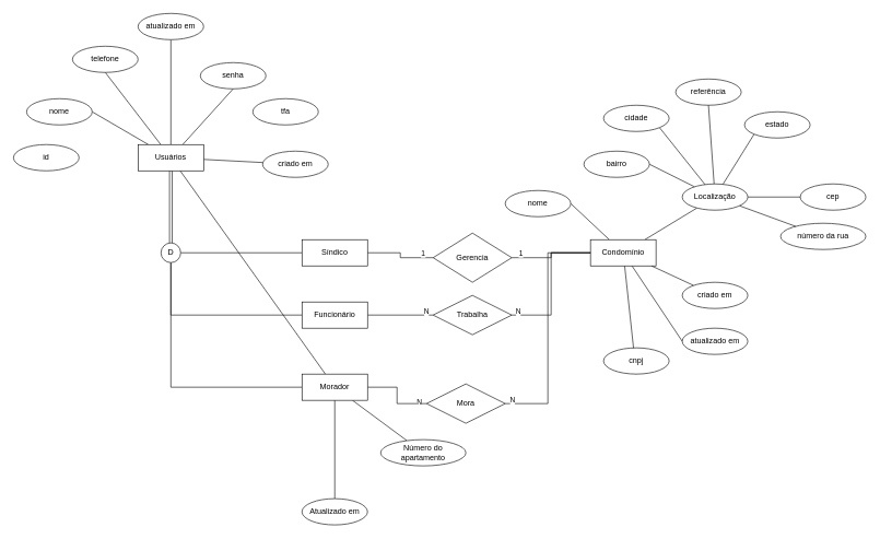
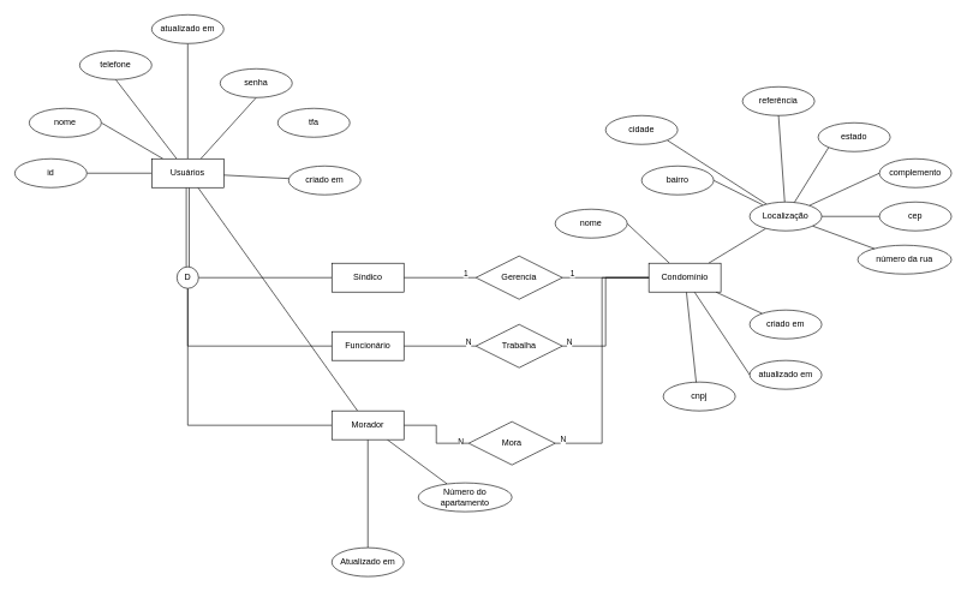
- <mxCell id="58" value="cidade" style="ellipse;whiteSpace=wrap;html=1;align=center;" vertex="1" parent="1"><mxGeometry x="920" y="160" width="100" height="40" as="geometry" /></mxCell>
+ <mxCell id="58" value="cidade" style="ellipse;whiteSpace=wrap;html=1;align=center;" vertex="1" parent="1"><mxGeometry x="840" y="160" width="100" height="40" as="geometry" /></mxCell>
+ <mxCell id="7" style="rounded=0;orthogonalLoop=1;jettySize=auto;html=1;entryX=1;entryY=0.5;entryDx=0;entryDy=0;endArrow=none;endFill=0;" edge="1" parent="1" source="10" target="11"><mxGeometry relative="1" as="geometry" /></mxCell>
+ <mxCell id="55" value="complemento" style="ellipse;whiteSpace=wrap;html=1;align=center;" vertex="1" parent="1"><mxGeometry x="1220" y="220" width="100" height="40" as="geometry" /></mxCell>
+ <mxCell id="50" style="rounded=0;orthogonalLoop=1;jettySize=auto;html=1;entryX=0;entryY=0.5;entryDx=0;entryDy=0;endArrow=none;endFill=0;" edge="1" parent="1" source="53" target="55"><mxGeometry relative="1" as="geometry" /></mxCell>
- <mxCell id="62" value="Gerencia" style="shape=rhombus;perimeter=rhombusPerimeter;whiteSpace=wrap;html=1;align=center;" vertex="1" parent="1"><mxGeometry x="660" y="355" width="120" height="75" as="geometry" /></mxCell>
+ <mxCell id="62" value="Gerencia" style="shape=rhombus;perimeter=rhombusPerimeter;whiteSpace=wrap;html=1;align=center;" vertex="1" parent="1"><mxGeometry x="660" y="355" width="120" height="60" as="geometry" /></mxCell>
